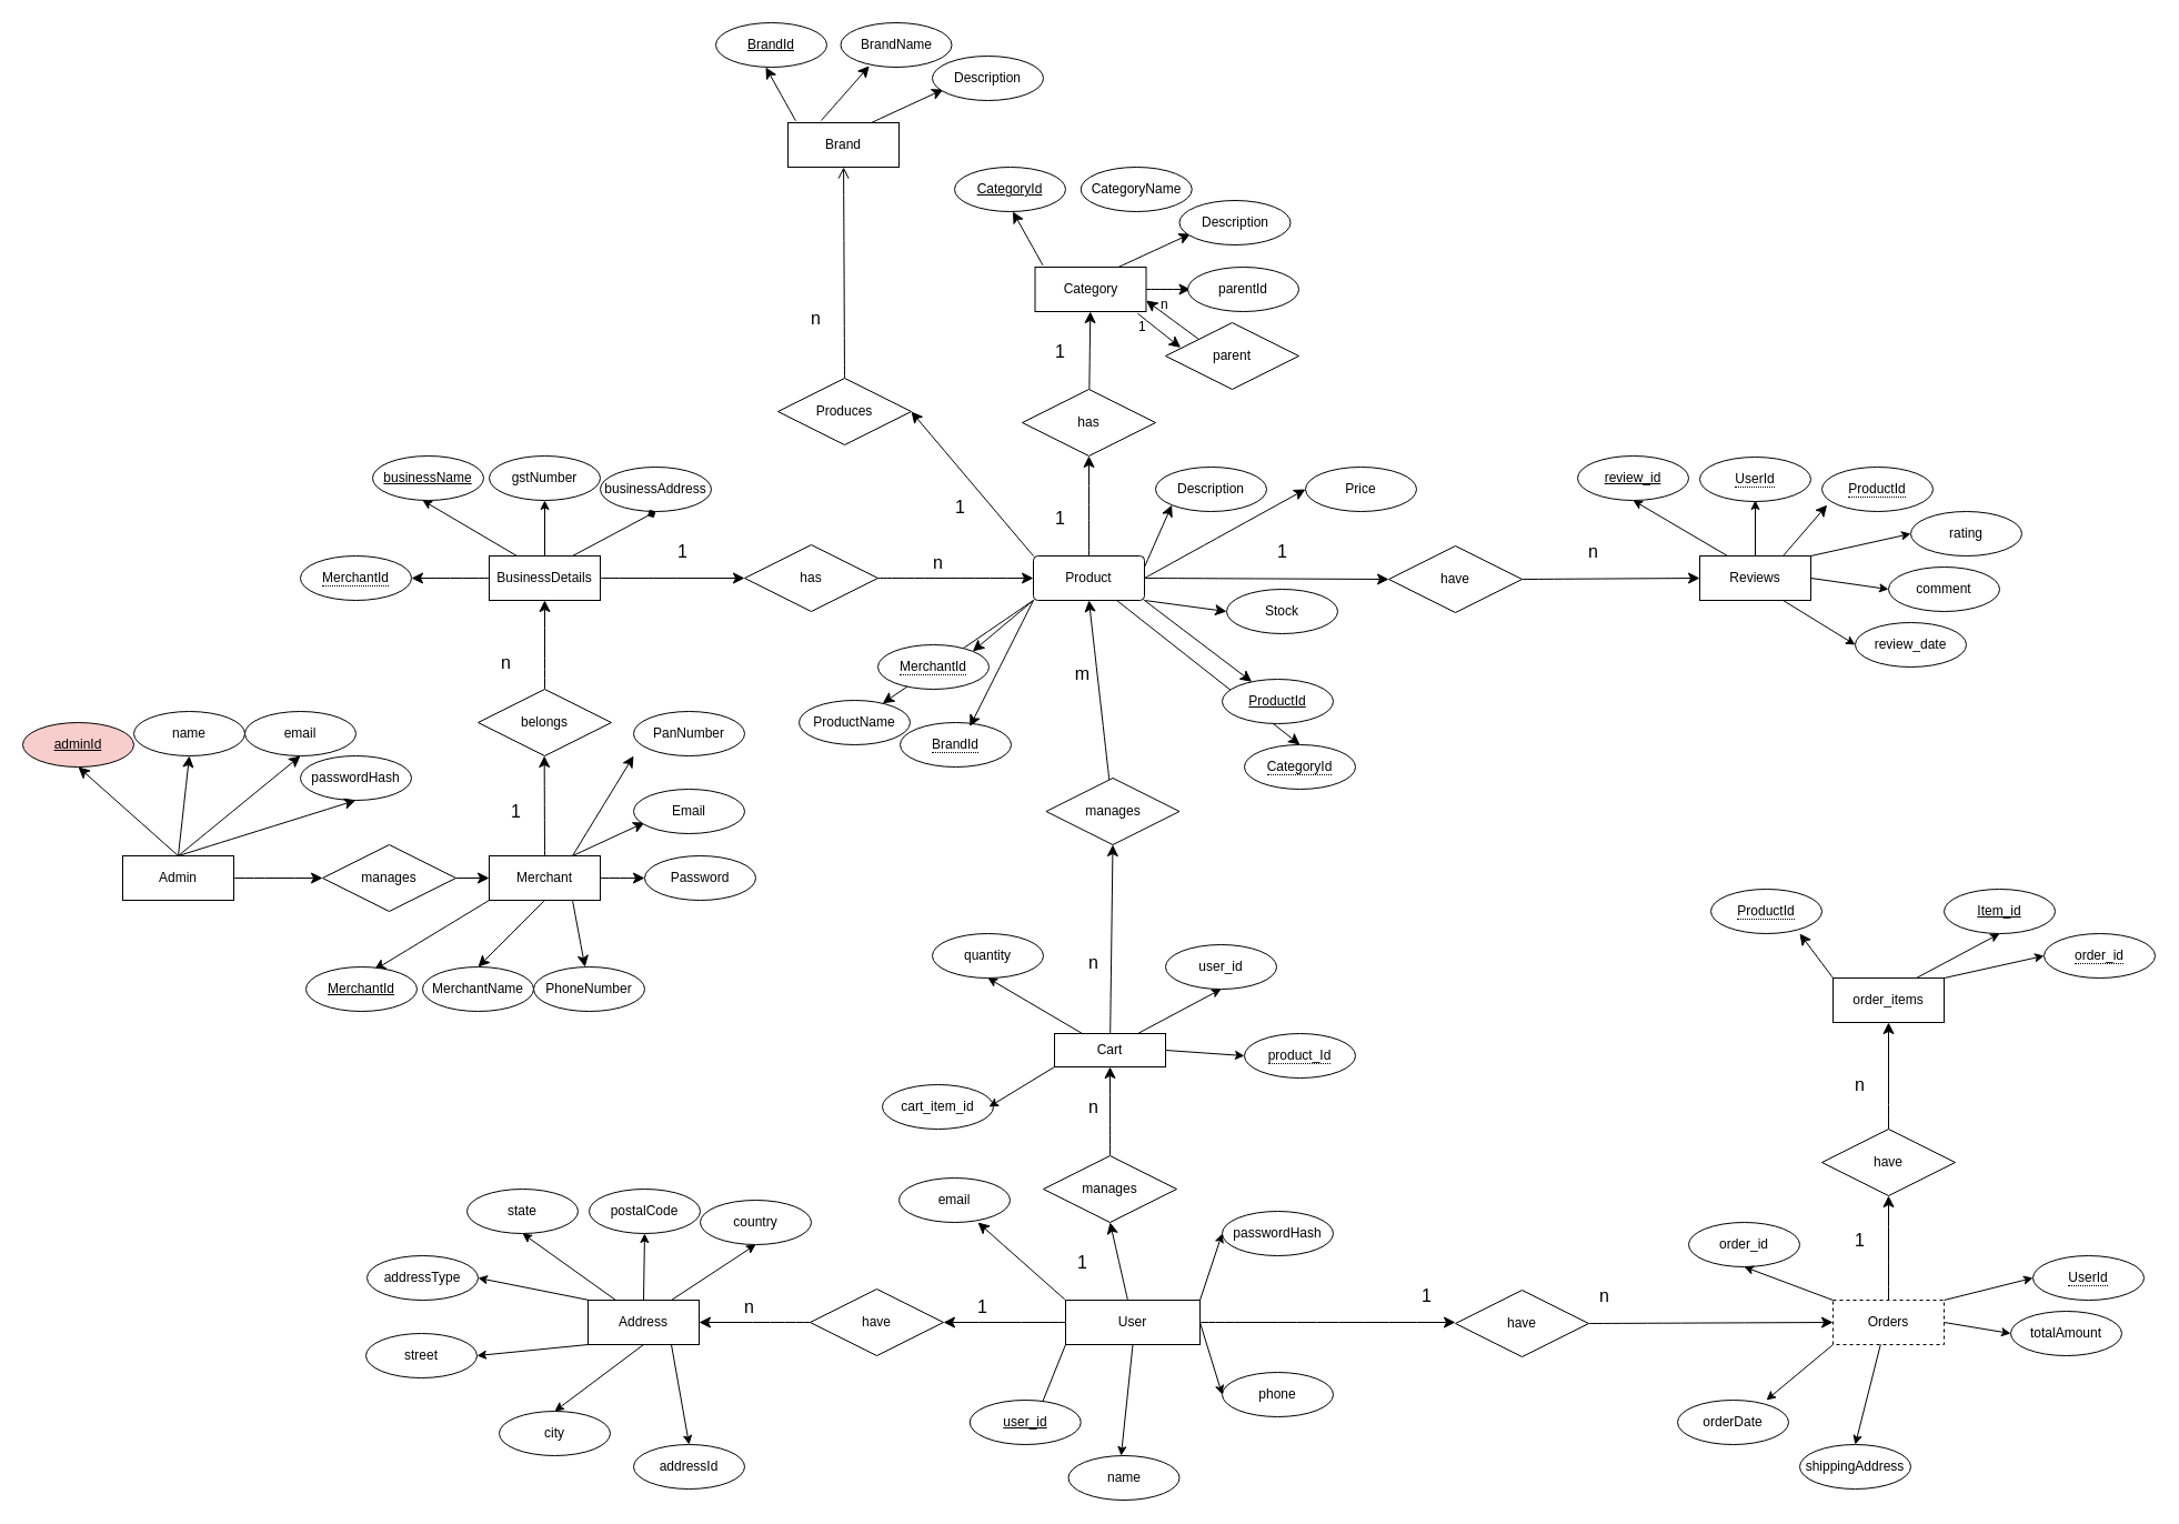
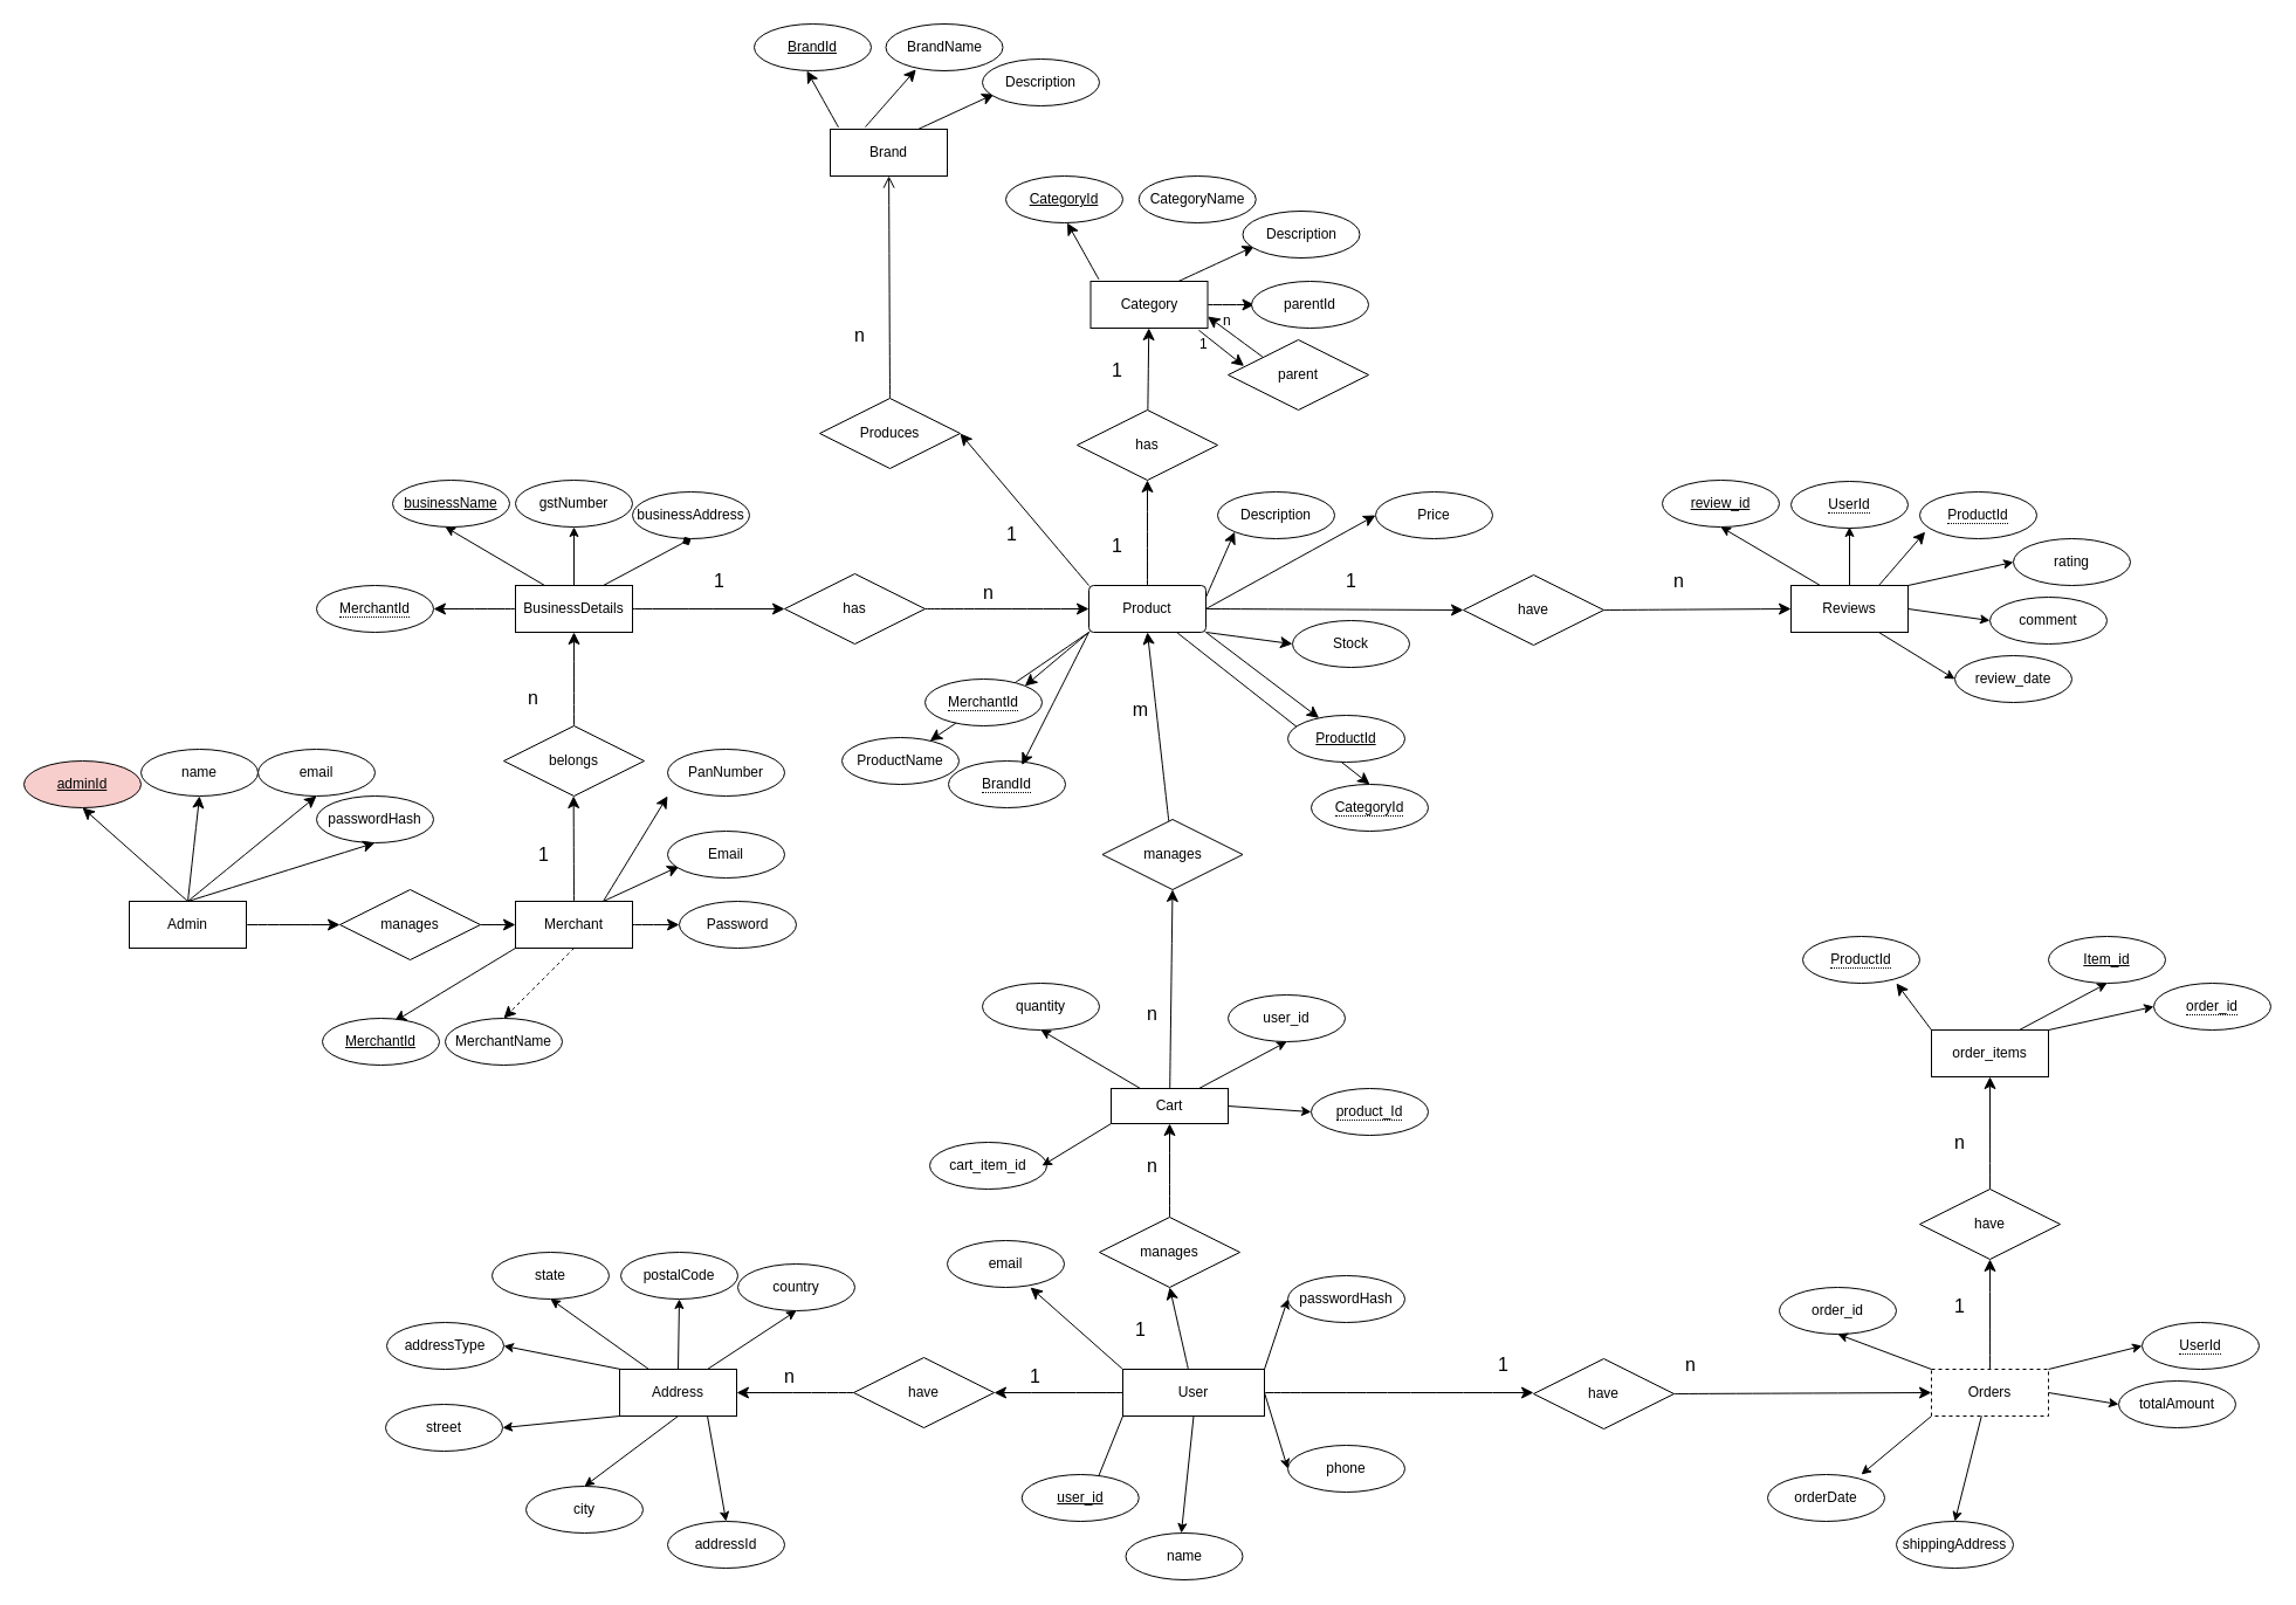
- <mxCell id="17" value="" style="endArrow=classic;html=1;rounded=0;fontSize=12;startSize=8;endSize=8;curved=1;exitX=0.5;exitY=1;exitDx=0;exitDy=0;entryX=0.5;entryY=0;entryDx=0;entryDy=0;" edge="1" parent="1" source="16" target="35"><mxGeometry width="50" height="50" relative="1" as="geometry"><mxPoint x="420" y="860" as="sourcePoint" /><mxPoint x="420" y="720" as="targetPoint" /></mxGeometry></mxCell>
+ <mxCell id="17" value="" style="endArrow=classic;html=1;rounded=0;fontSize=12;startSize=8;endSize=8;curved=1;exitX=0.5;exitY=1;exitDx=0;exitDy=0;entryX=0.5;entryY=0;entryDx=0;entryDy=0;dashed=1;" edge="1" parent="1" source="16" target="35"><mxGeometry width="50" height="50" relative="1" as="geometry"><mxPoint x="420" y="860" as="sourcePoint" /><mxPoint x="420" y="720" as="targetPoint" /></mxGeometry></mxCell>
- <mxCell id="26" value="" style="endArrow=classic;html=1;rounded=0;fontSize=12;startSize=8;endSize=8;curved=1;exitX=0.75;exitY=1;exitDx=0;exitDy=0;" edge="1" parent="1" source="16" target="27"><mxGeometry width="50" height="50" relative="1" as="geometry"><mxPoint x="490" y="860" as="sourcePoint" /><mxPoint x="530" y="870" as="targetPoint" /></mxGeometry></mxCell>
- <mxCell id="27" value="PhoneNumber" style="ellipse;whiteSpace=wrap;html=1;align=center;" vertex="1" parent="1"><mxGeometry x="480" y="870" width="100" height="40" as="geometry" /></mxCell>
